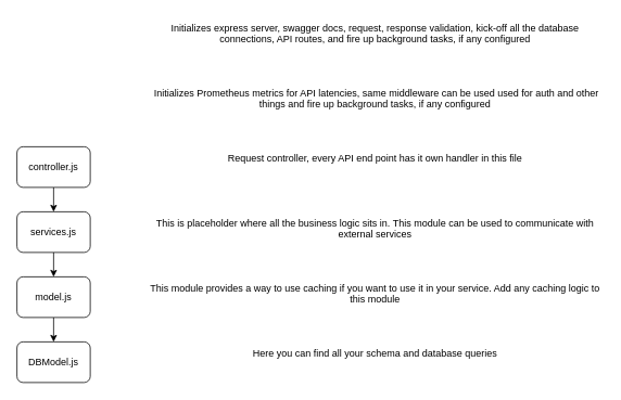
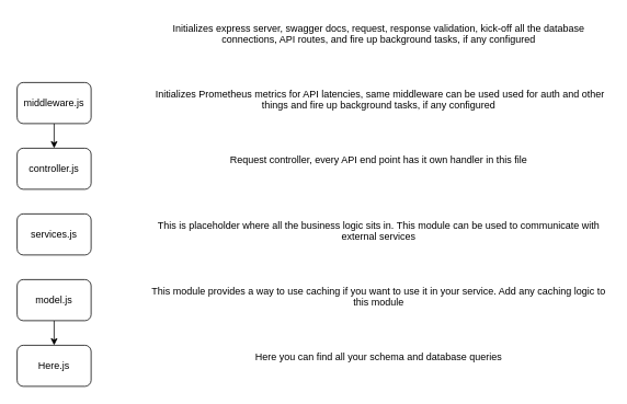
+ <mxCell id="3" value="middleware.js" style="rounded=1;whiteSpace=wrap;html=1;" parent="1" vertex="1"><mxGeometry x="20" y="100" width="90" height="50" as="geometry" /></mxCell>
+ <mxCell id="2" style="edgeStyle=orthogonalEdgeStyle;rounded=0;orthogonalLoop=1;jettySize=auto;html=1;exitX=0.5;exitY=1;exitDx=0;exitDy=0;entryX=0.5;entryY=0;entryDx=0;entryDy=0;" parent="1" source="3" target="5" edge="1"><mxGeometry relative="1" as="geometry" /></mxCell>
- <mxCell id="4" style="edgeStyle=orthogonalEdgeStyle;rounded=0;orthogonalLoop=1;jettySize=auto;html=1;exitX=0.5;exitY=1;exitDx=0;exitDy=0;entryX=0.5;entryY=0;entryDx=0;entryDy=0;" parent="1" source="5" target="7" edge="1"><mxGeometry relative="1" as="geometry" /></mxCell>
- <mxCell id="6" style="edgeStyle=orthogonalEdgeStyle;rounded=0;orthogonalLoop=1;jettySize=auto;html=1;exitX=0.5;exitY=1;exitDx=0;exitDy=0;entryX=0.5;entryY=0;entryDx=0;entryDy=0;" parent="1" source="7" target="9" edge="1"><mxGeometry relative="1" as="geometry" /></mxCell>
- <mxCell id="10" value="DBModel.js" style="rounded=1;whiteSpace=wrap;html=1;" parent="1" vertex="1"><mxGeometry x="20" y="420" width="90" height="50" as="geometry" /></mxCell>
+ <mxCell id="10" value="Here.js" style="rounded=1;whiteSpace=wrap;html=1;" parent="1" vertex="1"><mxGeometry x="20" y="420" width="90" height="50" as="geometry" /></mxCell>
